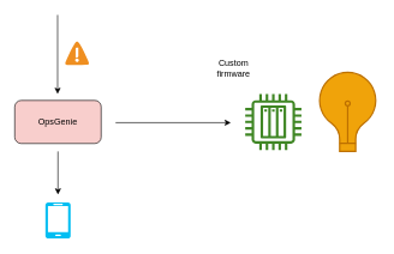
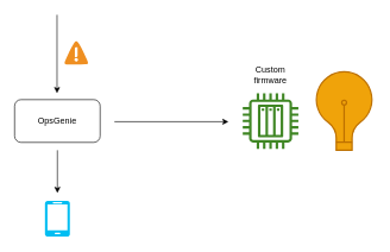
- <mxCell id="10" value="Custom firmware" style="text;html=1;strokeColor=none;fillColor=none;align=center;verticalAlign=middle;whiteSpace=wrap;rounded=0;" vertex="1" parent="1"><mxGeometry x="294" y="80" width="60" height="30" as="geometry" /></mxCell>
+ <mxCell id="10" value="Custom firmware" style="text;html=1;strokeColor=none;fillColor=none;align=center;verticalAlign=middle;whiteSpace=wrap;rounded=0;" vertex="1" parent="1"><mxGeometry x="349" y="90" width="60" height="30" as="geometry" /></mxCell>
- <mxCell id="3" value="OpsGenie" style="rounded=1;whiteSpace=wrap;html=1;fillColor=#f8cecc;" vertex="1" parent="1"><mxGeometry x="20" y="139" width="120" height="60" as="geometry" /></mxCell>
+ <mxCell id="3" value="OpsGenie" style="rounded=1;whiteSpace=wrap;html=1;" vertex="1" parent="1"><mxGeometry x="20" y="139" width="120" height="60" as="geometry" /></mxCell>
